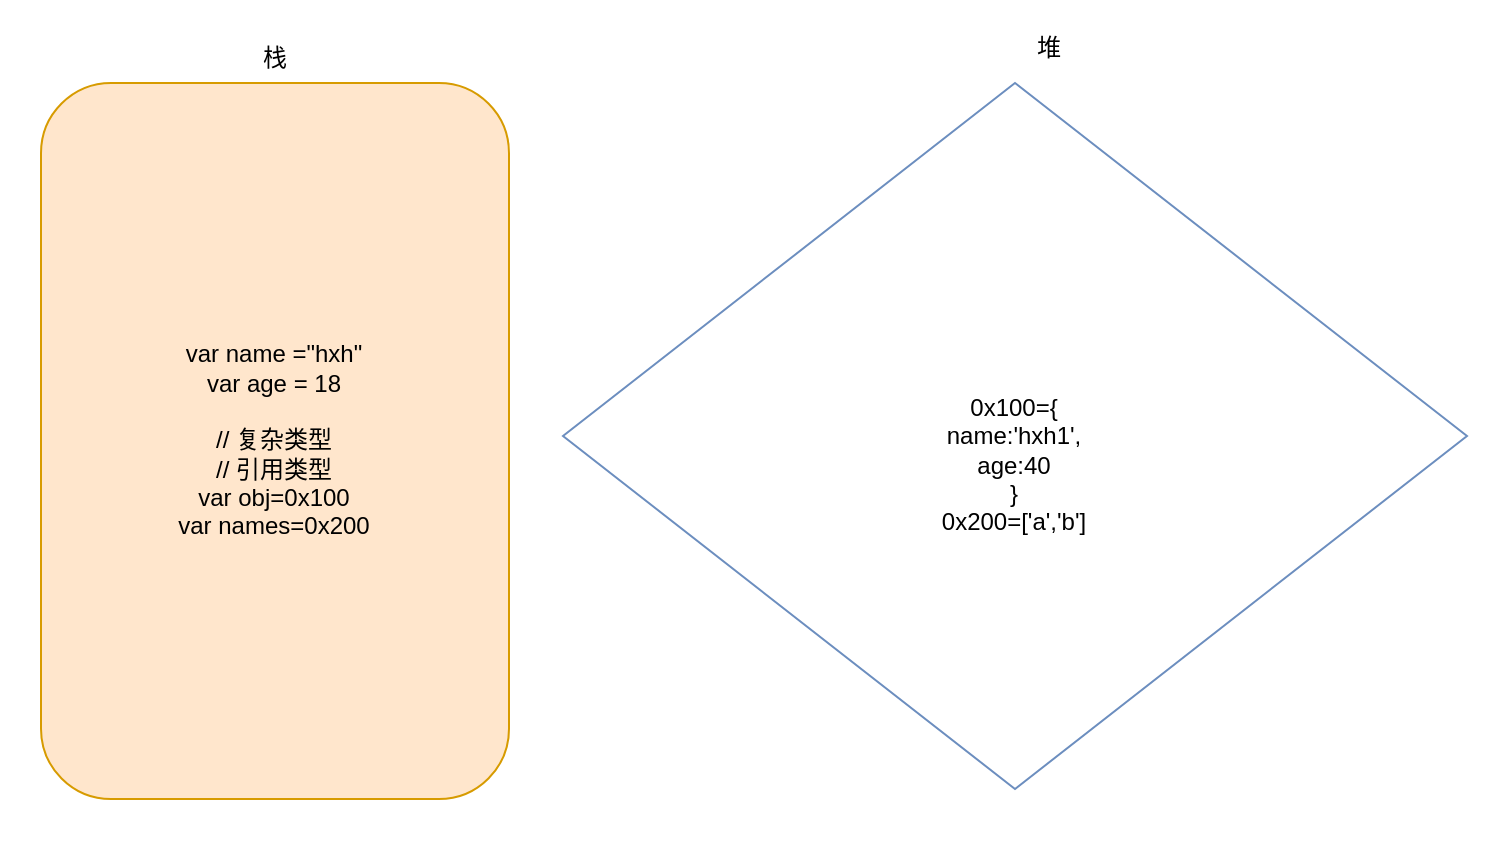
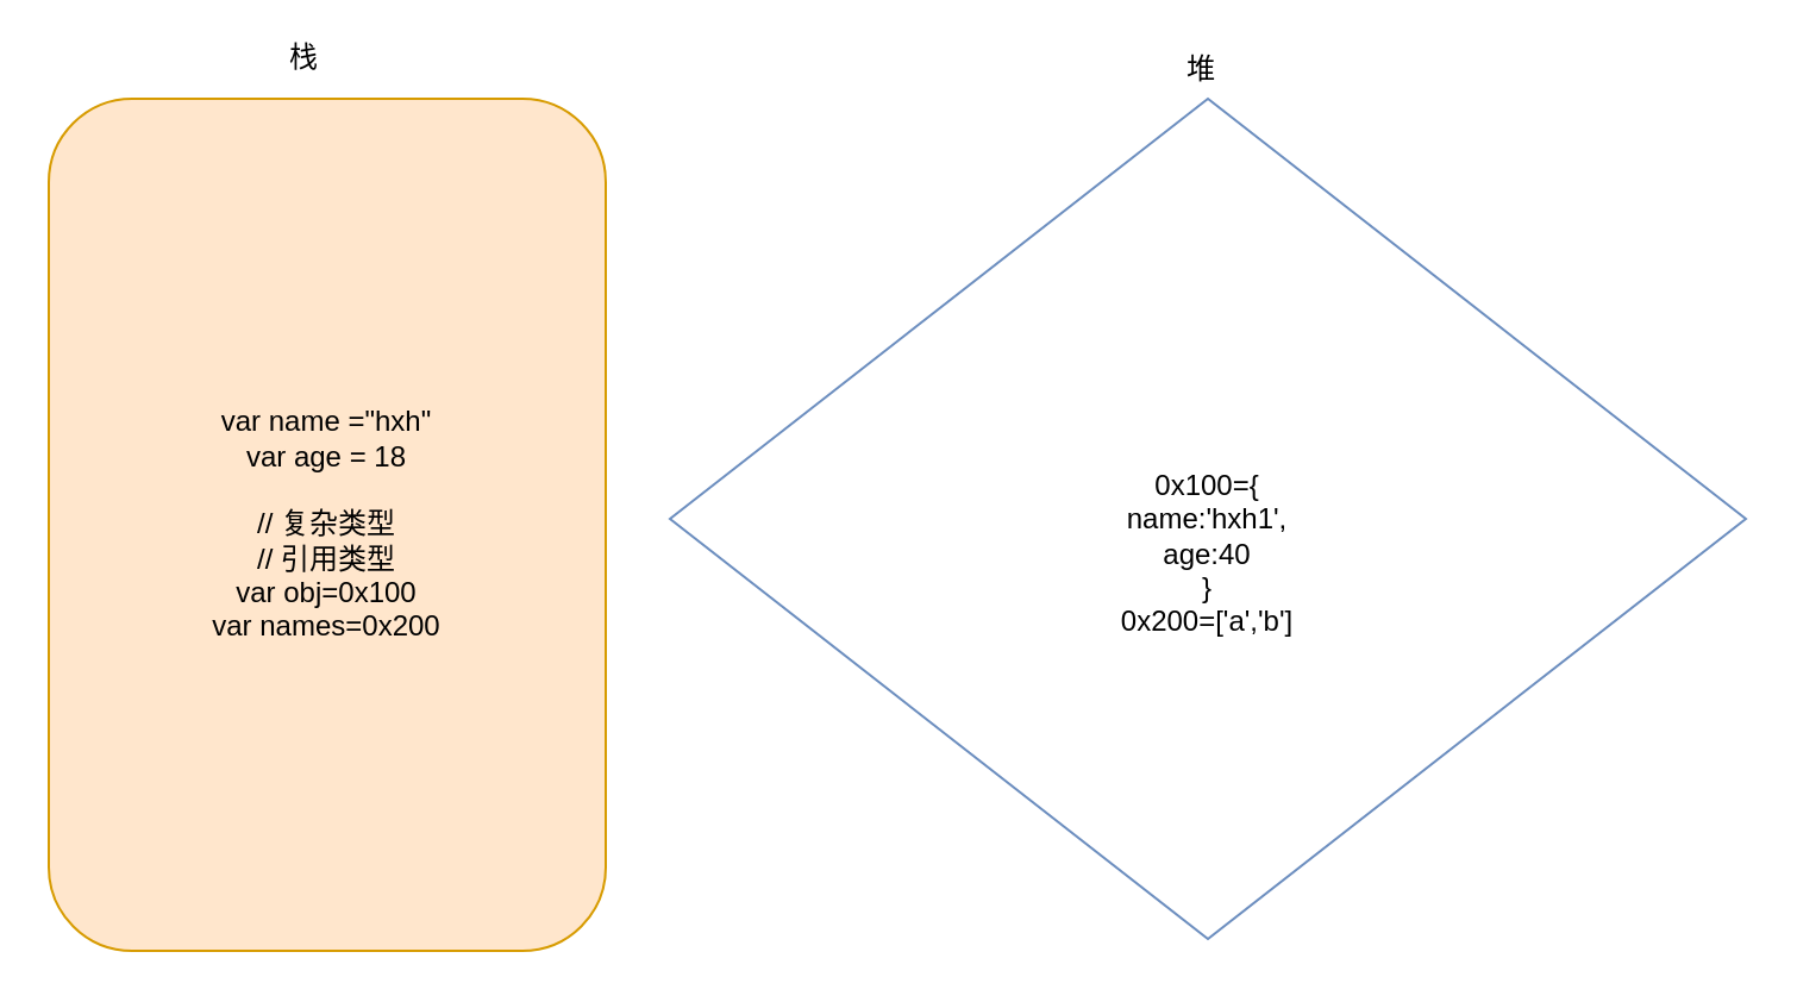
- <mxCell id="4" value="堆" style="text;html=1;align=center;verticalAlign=middle;resizable=0;points=[];autosize=1;strokeColor=none;" vertex="1" parent="1"><mxGeometry x="513" y="15" width="22" height="17" as="geometry" /></mxCell>
+ <mxCell id="4" value="堆" style="text;html=1;align=center;verticalAlign=middle;resizable=0;points=[];autosize=1;strokeColor=none;" vertex="1" parent="1"><mxGeometry x="493" y="20" width="22" height="17" as="geometry" /></mxCell>
- <mxCell id="5" value="栈" style="text;html=1;align=center;verticalAlign=middle;resizable=0;points=[];autosize=1;strokeColor=none;" vertex="1" parent="1"><mxGeometry x="126" y="20" width="22" height="17" as="geometry" /></mxCell>
+ <mxCell id="5" value="栈" style="text;html=1;align=center;verticalAlign=middle;resizable=0;points=[];autosize=1;strokeColor=none;" vertex="1" parent="1"><mxGeometry x="116" y="15" width="22" height="17" as="geometry" /></mxCell>
